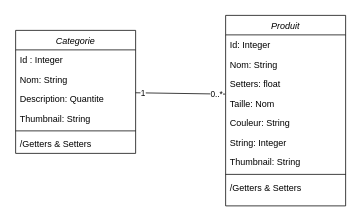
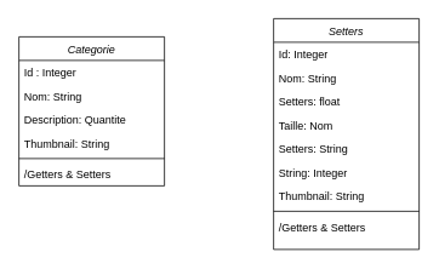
- <mxCell id="9" value="Produit" style="swimlane;fontStyle=2;align=center;verticalAlign=top;childLayout=stackLayout;horizontal=1;startSize=26;horizontalStack=0;resizeParent=1;resizeLast=0;collapsible=1;marginBottom=0;rounded=0;shadow=0;strokeWidth=1;" vertex="1" parent="1"><mxGeometry x="300" y="20" width="160" height="254" as="geometry"><mxRectangle x="230" y="140" width="160" height="26" as="alternateBounds" /></mxGeometry></mxCell>
+ <mxCell id="9" value="Setters" style="swimlane;fontStyle=2;align=center;verticalAlign=top;childLayout=stackLayout;horizontal=1;startSize=26;horizontalStack=0;resizeParent=1;resizeLast=0;collapsible=1;marginBottom=0;rounded=0;shadow=0;strokeWidth=1;" vertex="1" parent="1"><mxGeometry x="300" y="20" width="160" height="254" as="geometry"><mxRectangle x="230" y="140" width="160" height="26" as="alternateBounds" /></mxGeometry></mxCell>
- <mxCell id="19" style="rounded=0;orthogonalLoop=1;jettySize=auto;html=1;entryX=-0.004;entryY=0.038;entryDx=0;entryDy=0;entryPerimeter=0;endArrow=none;endFill=0;" edge="1" parent="1" source="2" target="13"><mxGeometry relative="1" as="geometry" /></mxCell>
- <mxCell id="20" value="1" style="edgeLabel;html=1;align=center;verticalAlign=middle;resizable=0;points=[];" vertex="1" connectable="0" parent="19"><mxGeometry x="-0.877" relative="1" as="geometry"><mxPoint x="3" as="offset" /></mxGeometry></mxCell>
- <mxCell id="21" value="0..*" style="edgeLabel;html=1;align=center;verticalAlign=middle;resizable=0;points=[];" vertex="1" connectable="0" parent="19"><mxGeometry x="0.81" relative="1" as="geometry"><mxPoint as="offset" /></mxGeometry></mxCell>
- <mxCell id="14" value="Couleur: String" style="text;align=left;verticalAlign=top;spacingLeft=4;spacingRight=4;overflow=hidden;rotatable=0;points=[[0,0.5],[1,0.5]];portConstraint=eastwest;rounded=0;shadow=0;html=0;" vertex="1" parent="9"><mxGeometry y="130" width="160" height="26" as="geometry" /></mxCell>
+ <mxCell id="14" value="Setters: String" style="text;align=left;verticalAlign=top;spacingLeft=4;spacingRight=4;overflow=hidden;rotatable=0;points=[[0,0.5],[1,0.5]];portConstraint=eastwest;rounded=0;shadow=0;html=0;" vertex="1" parent="9"><mxGeometry y="130" width="160" height="26" as="geometry" /></mxCell>
